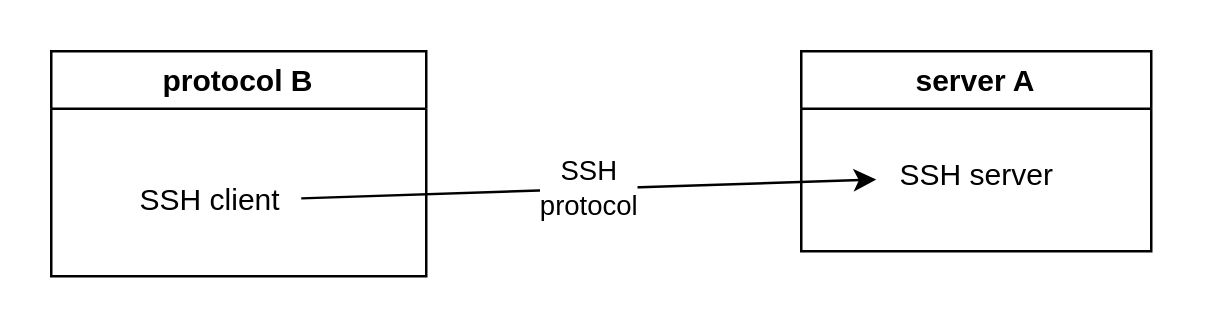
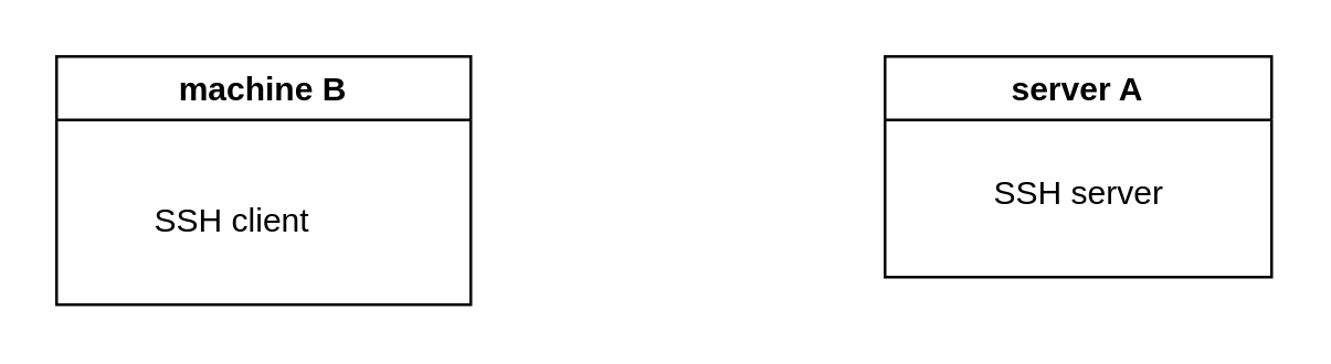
- <mxCell id="4" value="protocol B" style="swimlane;" vertex="1" parent="1"><mxGeometry x="20" y="20" width="150" height="90" as="geometry" /></mxCell>
+ <mxCell id="4" value="machine B" style="swimlane;" vertex="1" parent="1"><mxGeometry x="20" y="20" width="150" height="90" as="geometry" /></mxCell>
- <mxCell id="6" value="SSH&lt;br&gt;protocol" style="endArrow=classic;html=1;" edge="1" parent="1" source="5" target="3"><mxGeometry width="50" height="50" relative="1" as="geometry"><mxPoint x="330" y="190" as="sourcePoint" /><mxPoint x="380" y="140" as="targetPoint" /></mxGeometry></mxCell>
